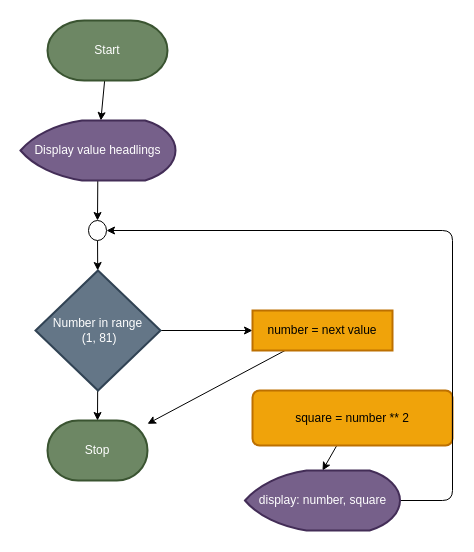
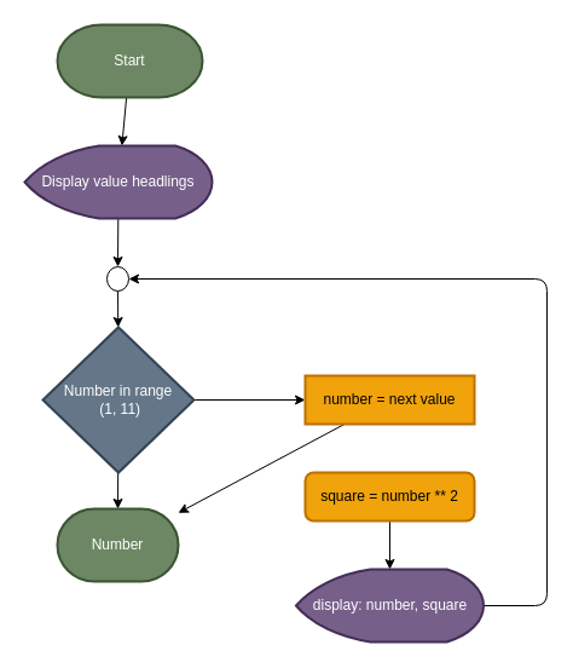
- <mxCell id="11" value="Number in range&lt;br&gt;&amp;nbsp;(1, 81)" style="strokeWidth=2;html=1;shape=mxgraph.flowchart.decision;whiteSpace=wrap;fillColor=#647687;fontColor=#ffffff;strokeColor=#314354;" vertex="1" parent="1"><mxGeometry x="35" y="270" width="125" height="120" as="geometry" /></mxCell>
+ <mxCell id="11" value="Number in range&lt;br&gt;&amp;nbsp;(1, 11)" style="strokeWidth=2;html=1;shape=mxgraph.flowchart.decision;whiteSpace=wrap;fillColor=#647687;fontColor=#ffffff;strokeColor=#314354;" vertex="1" parent="1"><mxGeometry x="35" y="270" width="125" height="120" as="geometry" /></mxCell>
- <mxCell id="15" value="square = number ** 2" style="rounded=1;whiteSpace=wrap;html=1;absoluteArcSize=1;arcSize=14;strokeWidth=2;fillColor=#f0a30a;fontColor=#000000;strokeColor=#BD7000;" vertex="1" parent="1"><mxGeometry x="252" y="390" width="200" height="55" as="geometry" /></mxCell>
+ <mxCell id="15" value="square = number ** 2" style="rounded=1;whiteSpace=wrap;html=1;absoluteArcSize=1;arcSize=14;strokeWidth=2;fillColor=#f0a30a;fontColor=#000000;strokeColor=#BD7000;" vertex="1" parent="1"><mxGeometry x="252" y="390" width="140" height="40" as="geometry" /></mxCell>
- <mxCell id="4" value="Stop" style="strokeWidth=2;html=1;shape=mxgraph.flowchart.terminator;whiteSpace=wrap;fillColor=#6d8764;fontColor=#ffffff;strokeColor=#3A5431;" vertex="1" parent="1"><mxGeometry x="47" y="420" width="100" height="60" as="geometry" /></mxCell>
+ <mxCell id="4" value="Number" style="strokeWidth=2;html=1;shape=mxgraph.flowchart.terminator;whiteSpace=wrap;fillColor=#6d8764;fontColor=#ffffff;strokeColor=#3A5431;" vertex="1" parent="1"><mxGeometry x="47" y="420" width="100" height="60" as="geometry" /></mxCell>
